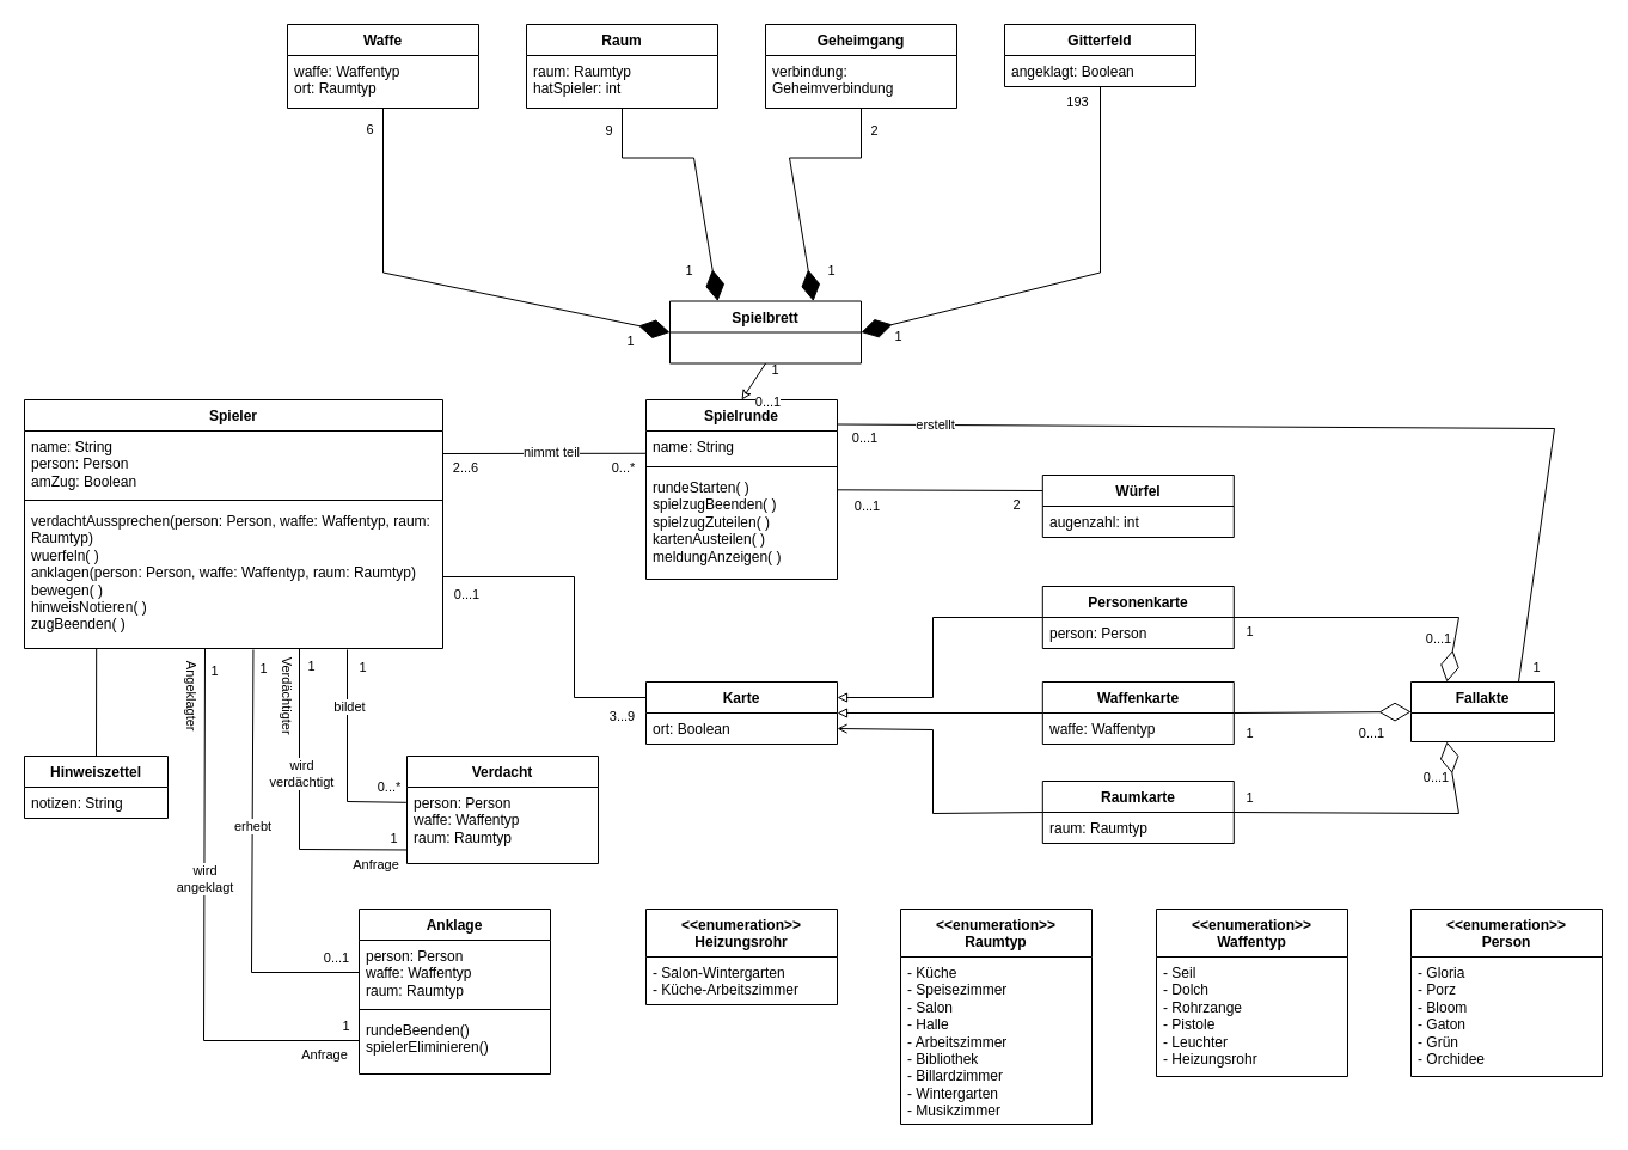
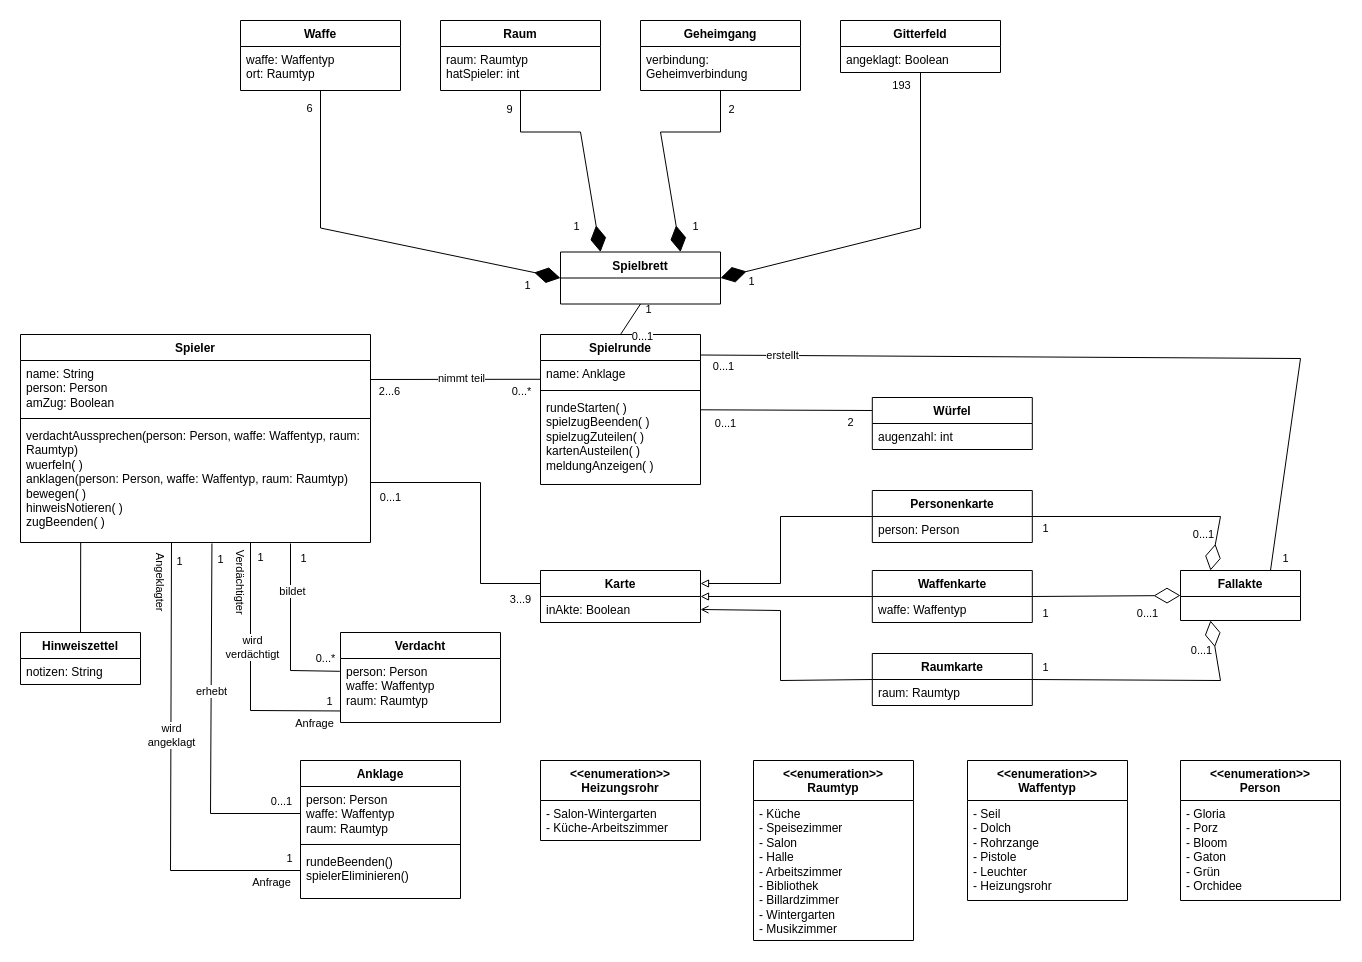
- <mxCell id="55" style="edgeStyle=none;rounded=0;orthogonalLoop=1;jettySize=auto;html=1;exitX=0.5;exitY=1;exitDx=0;exitDy=0;entryX=0.5;entryY=0;entryDx=0;entryDy=0;endArrow=classic;endFill=0;" parent="1" source="58" target="20" edge="1"><mxGeometry relative="1" as="geometry" /></mxCell>
+ <mxCell id="55" style="edgeStyle=none;rounded=0;orthogonalLoop=1;jettySize=auto;html=1;exitX=0.5;exitY=1;exitDx=0;exitDy=0;entryX=0.5;entryY=0;entryDx=0;entryDy=0;endArrow=none;endFill=0;" parent="1" source="58" target="20" edge="1"><mxGeometry relative="1" as="geometry" /></mxCell>
- <mxCell id="21" value="name: String" style="text;strokeColor=none;fillColor=none;align=left;verticalAlign=top;spacingLeft=4;spacingRight=4;overflow=hidden;rotatable=0;points=[[0,0.5],[1,0.5]];portConstraint=eastwest;whiteSpace=wrap;html=1;" parent="20" vertex="1"><mxGeometry y="26" width="160" height="26" as="geometry" /></mxCell>
+ <mxCell id="21" value="name: Anklage" style="text;strokeColor=none;fillColor=none;align=left;verticalAlign=top;spacingLeft=4;spacingRight=4;overflow=hidden;rotatable=0;points=[[0,0.5],[1,0.5]];portConstraint=eastwest;whiteSpace=wrap;html=1;" parent="20" vertex="1"><mxGeometry y="26" width="160" height="26" as="geometry" /></mxCell>
- <mxCell id="25" value="ort: Boolean" style="text;strokeColor=none;fillColor=none;align=left;verticalAlign=top;spacingLeft=4;spacingRight=4;overflow=hidden;rotatable=0;points=[[0,0.5],[1,0.5]];portConstraint=eastwest;whiteSpace=wrap;html=1;" parent="24" vertex="1"><mxGeometry y="26" width="160" height="26" as="geometry" /></mxCell>
+ <mxCell id="25" value="inAkte: Boolean" style="text;strokeColor=none;fillColor=none;align=left;verticalAlign=top;spacingLeft=4;spacingRight=4;overflow=hidden;rotatable=0;points=[[0,0.5],[1,0.5]];portConstraint=eastwest;whiteSpace=wrap;html=1;" parent="24" vertex="1"><mxGeometry y="26" width="160" height="26" as="geometry" /></mxCell>
